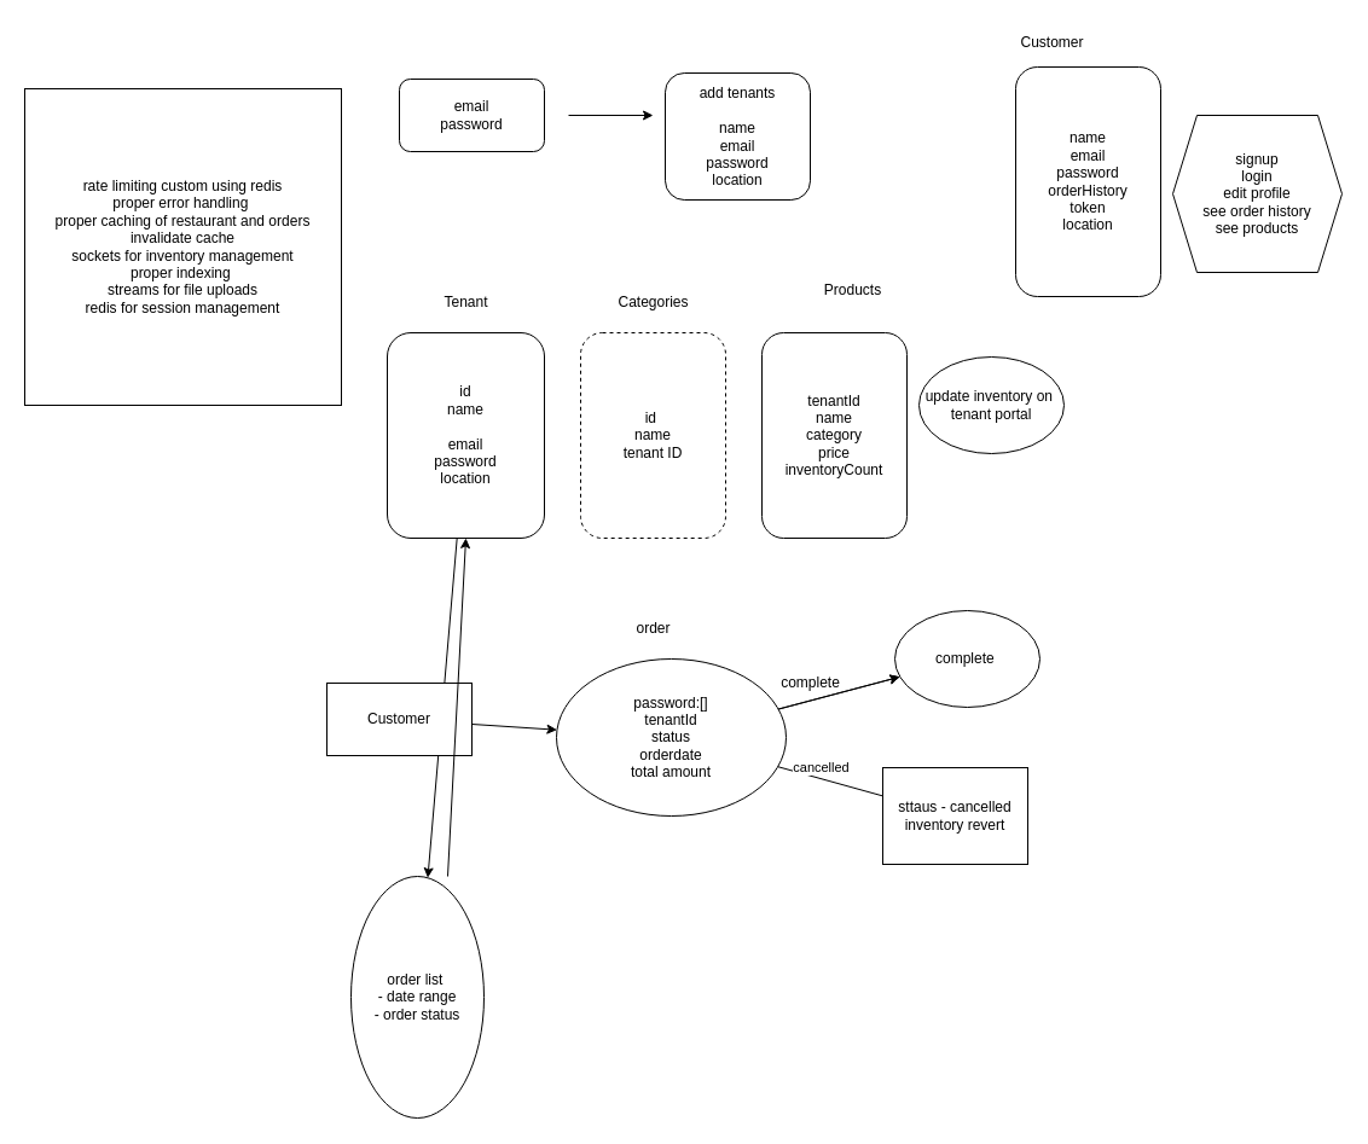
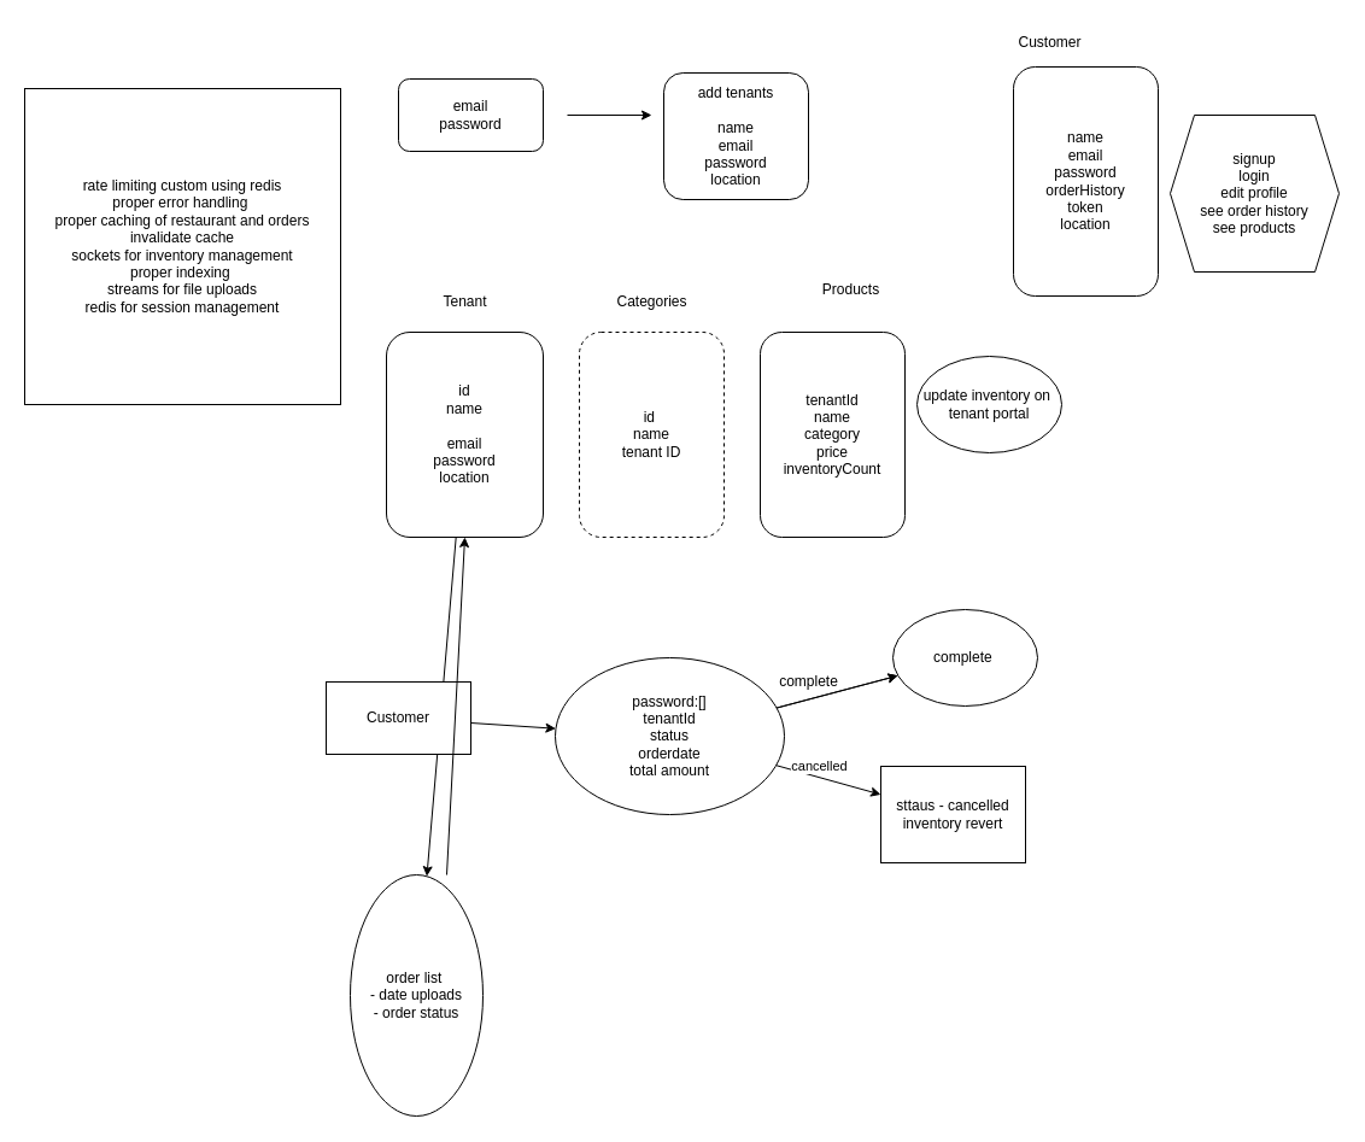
- <mxCell id="21" value="order" style="text;html=1;align=center;verticalAlign=middle;resizable=0;points=[];autosize=1;strokeColor=none;fillColor=none;" vertex="1" parent="1"><mxGeometry x="515" y="505" width="50" height="30" as="geometry" /></mxCell>
- <mxCell id="18" value="" style="edgeStyle=none;html=1;endArrow=none;" edge="1" parent="1" source="20" target="25"><mxGeometry relative="1" as="geometry" /></mxCell>
+ <mxCell id="18" value="" style="edgeStyle=none;html=1;" edge="1" parent="1" source="20" target="25"><mxGeometry relative="1" as="geometry" /></mxCell>
- <mxCell id="28" value="order list&amp;nbsp;&lt;br&gt;- date range&lt;br&gt;- order status" style="ellipse;whiteSpace=wrap;html=1;rounded=1;" vertex="1" parent="1"><mxGeometry y="725" width="110" height="200" as="geometry" x="290" /></mxCell>
+ <mxCell id="28" value="order list&amp;nbsp;&lt;br&gt;- date uploads&lt;br&gt;- order status" style="ellipse;whiteSpace=wrap;html=1;rounded=1;" vertex="1" parent="1"><mxGeometry y="725" width="110" height="200" as="geometry" x="290" /></mxCell>
